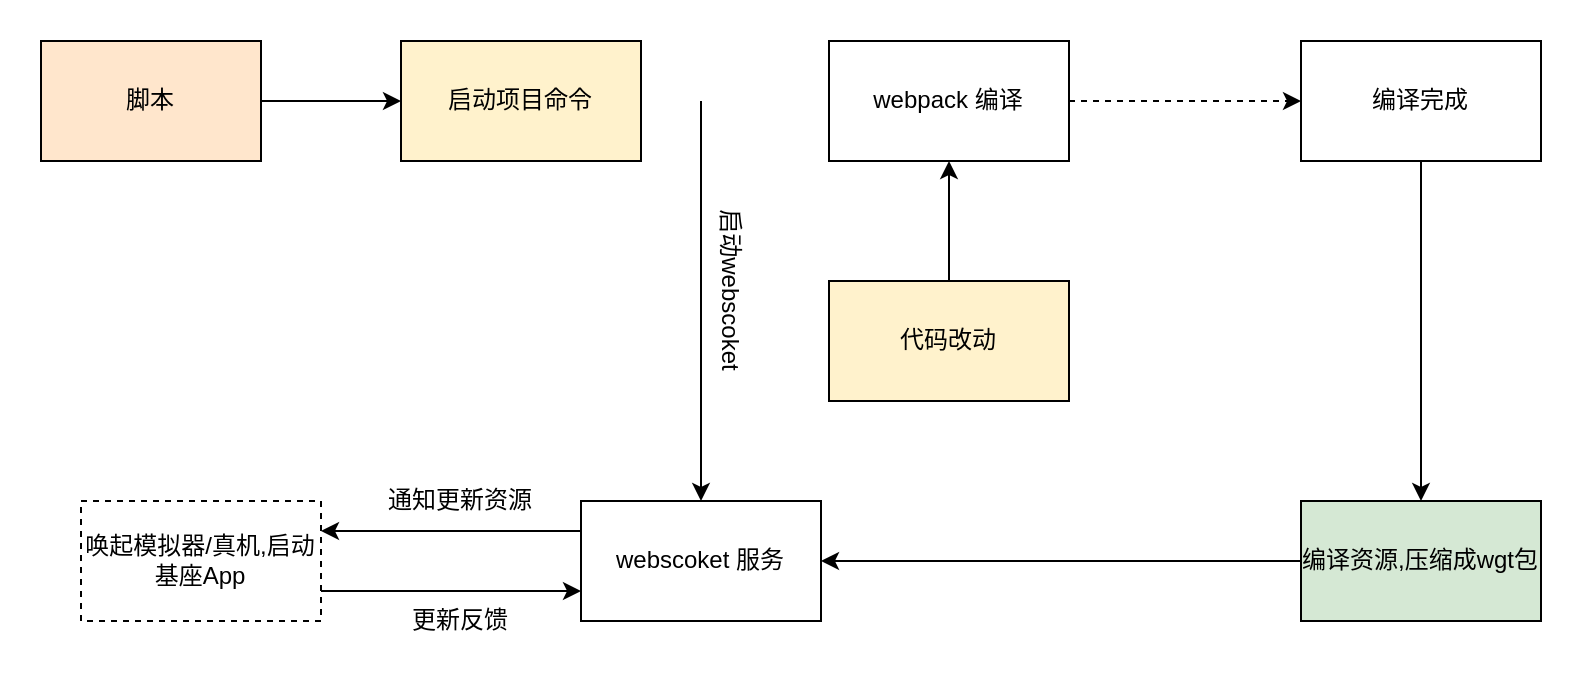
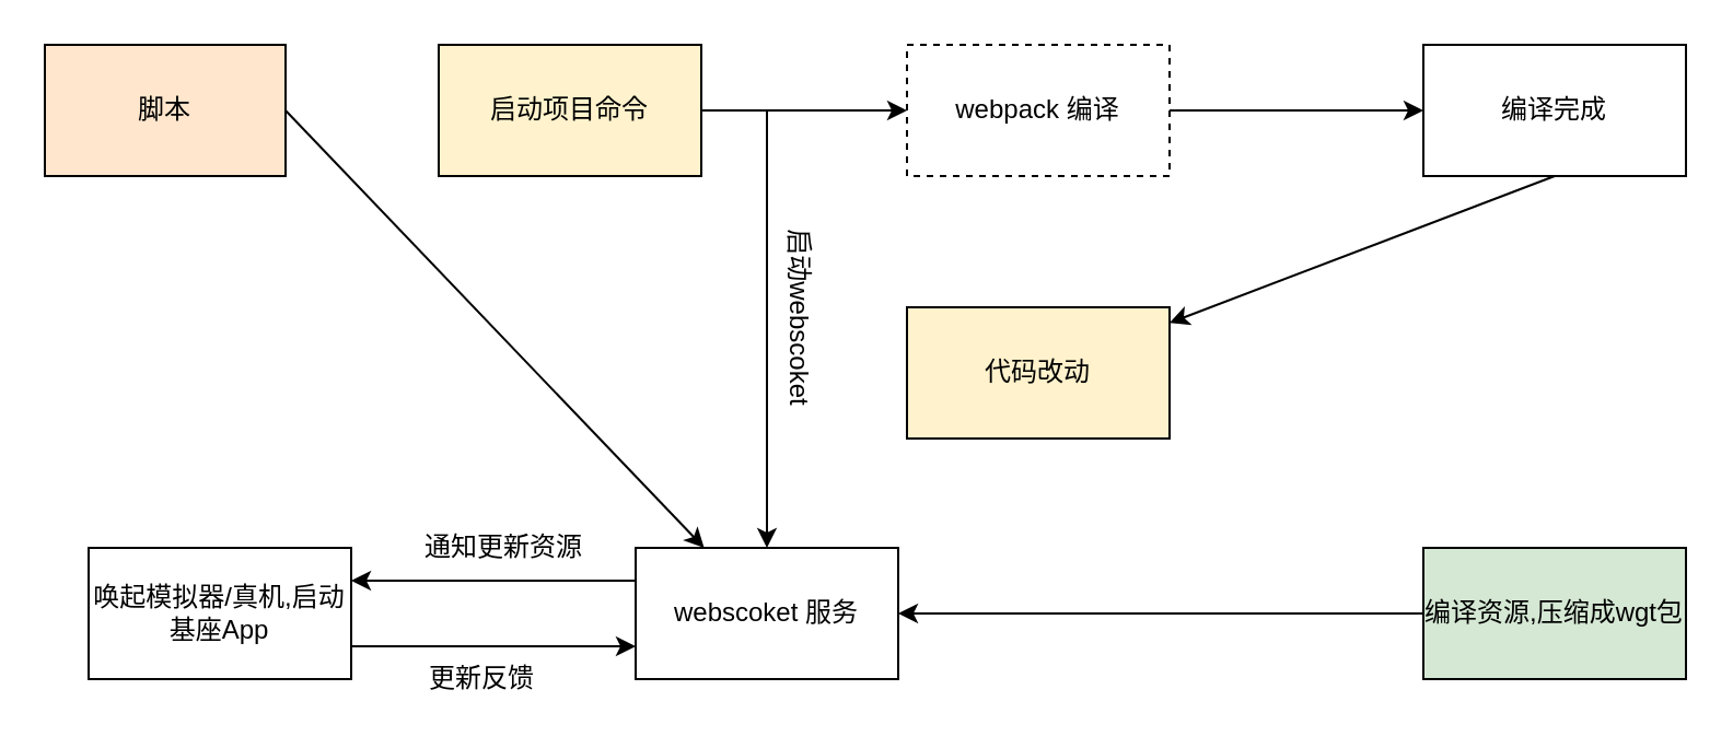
- <mxCell id="5" value="" style="endArrow=classic;html=1;exitX=1;exitY=0.5;exitDx=0;exitDy=0;entryX=0;entryY=0.5;entryDx=0;entryDy=0;" edge="1" parent="1" source="4" target="3"><mxGeometry width="50" height="50" relative="1" as="geometry"><mxPoint x="130" y="60" as="sourcePoint" /><mxPoint x="200" y="50" as="targetPoint" /></mxGeometry></mxCell>
+ <mxCell id="5" value="" style="endArrow=classic;html=1;exitX=1;exitY=0.5;exitDx=0;exitDy=0;" edge="1" parent="1" source="4" target="10"><mxGeometry width="50" height="50" relative="1" as="geometry"><mxPoint x="130" y="60" as="sourcePoint" /><mxPoint x="200" y="50" as="targetPoint" /></mxGeometry></mxCell>
+ <mxCell id="2" value="" style="edgeStyle=orthogonalEdgeStyle;rounded=0;orthogonalLoop=1;jettySize=auto;html=1;" edge="1" parent="1" source="3" target="7"><mxGeometry relative="1" as="geometry" /></mxCell>
- <mxCell id="7" value="webpack 编译" style="rounded=0;whiteSpace=wrap;html=1;" vertex="1" parent="1"><mxGeometry x="414" y="20" width="120" height="60" as="geometry" /></mxCell>
+ <mxCell id="7" value="webpack 编译" style="rounded=0;whiteSpace=wrap;html=1;dashed=1;" vertex="1" parent="1"><mxGeometry x="414" y="20" width="120" height="60" as="geometry" /></mxCell>
- <mxCell id="6" value="" style="edgeStyle=orthogonalEdgeStyle;rounded=0;orthogonalLoop=1;jettySize=auto;html=1;dashed=1;" edge="1" parent="1" source="7" target="8"><mxGeometry relative="1" as="geometry" /></mxCell>
+ <mxCell id="6" value="" style="edgeStyle=orthogonalEdgeStyle;rounded=0;orthogonalLoop=1;jettySize=auto;html=1;" edge="1" parent="1" source="7" target="8"><mxGeometry relative="1" as="geometry" /></mxCell>
- <mxCell id="21" value="" style="endArrow=classic;html=1;exitX=0.5;exitY=0;exitDx=0;exitDy=0;entryX=0.5;entryY=1;entryDx=0;entryDy=0;" edge="1" parent="1" source="20" target="7"><mxGeometry width="50" height="50" relative="1" as="geometry"><mxPoint x="350" y="160" as="sourcePoint" /><mxPoint x="400" y="110" as="targetPoint" /></mxGeometry></mxCell>
- <mxCell id="19" value="" style="endArrow=classic;html=1;exitX=0.5;exitY=1;exitDx=0;exitDy=0;entryX=0.5;entryY=0;entryDx=0;entryDy=0;" edge="1" parent="1" source="8" target="18"><mxGeometry width="50" height="50" relative="1" as="geometry"><mxPoint x="690" y="170" as="sourcePoint" /><mxPoint x="740" y="120" as="targetPoint" /></mxGeometry></mxCell>
+ <mxCell id="19" value="" style="endArrow=classic;html=1;exitX=0.5;exitY=1;exitDx=0;exitDy=0;" edge="1" parent="1" source="8" target="20"><mxGeometry width="50" height="50" relative="1" as="geometry"><mxPoint x="690" y="170" as="sourcePoint" /><mxPoint x="740" y="120" as="targetPoint" /></mxGeometry></mxCell>
- <mxCell id="13" value="唤起模拟器/真机,启动基座App" style="whiteSpace=wrap;html=1;rounded=0;dashed=1;" vertex="1" parent="1"><mxGeometry x="40" y="250" width="120" height="60" as="geometry" /></mxCell>
+ <mxCell id="13" value="唤起模拟器/真机,启动基座App" style="whiteSpace=wrap;html=1;rounded=0;" vertex="1" parent="1"><mxGeometry x="40" y="250" width="120" height="60" as="geometry" /></mxCell>
- <mxCell id="16" value="更新反馈" style="text;html=1;strokeColor=none;fillColor=none;align=center;verticalAlign=middle;whiteSpace=wrap;rounded=0;" vertex="1" parent="1"><mxGeometry x="200" y="300" width="60" height="20" as="geometry" /></mxCell>
+ <mxCell id="16" value="更新反馈" style="text;html=1;strokeColor=none;fillColor=none;align=center;verticalAlign=middle;whiteSpace=wrap;rounded=0;" vertex="1" parent="1"><mxGeometry x="190" y="300" width="60" height="20" as="geometry" /></mxCell>
